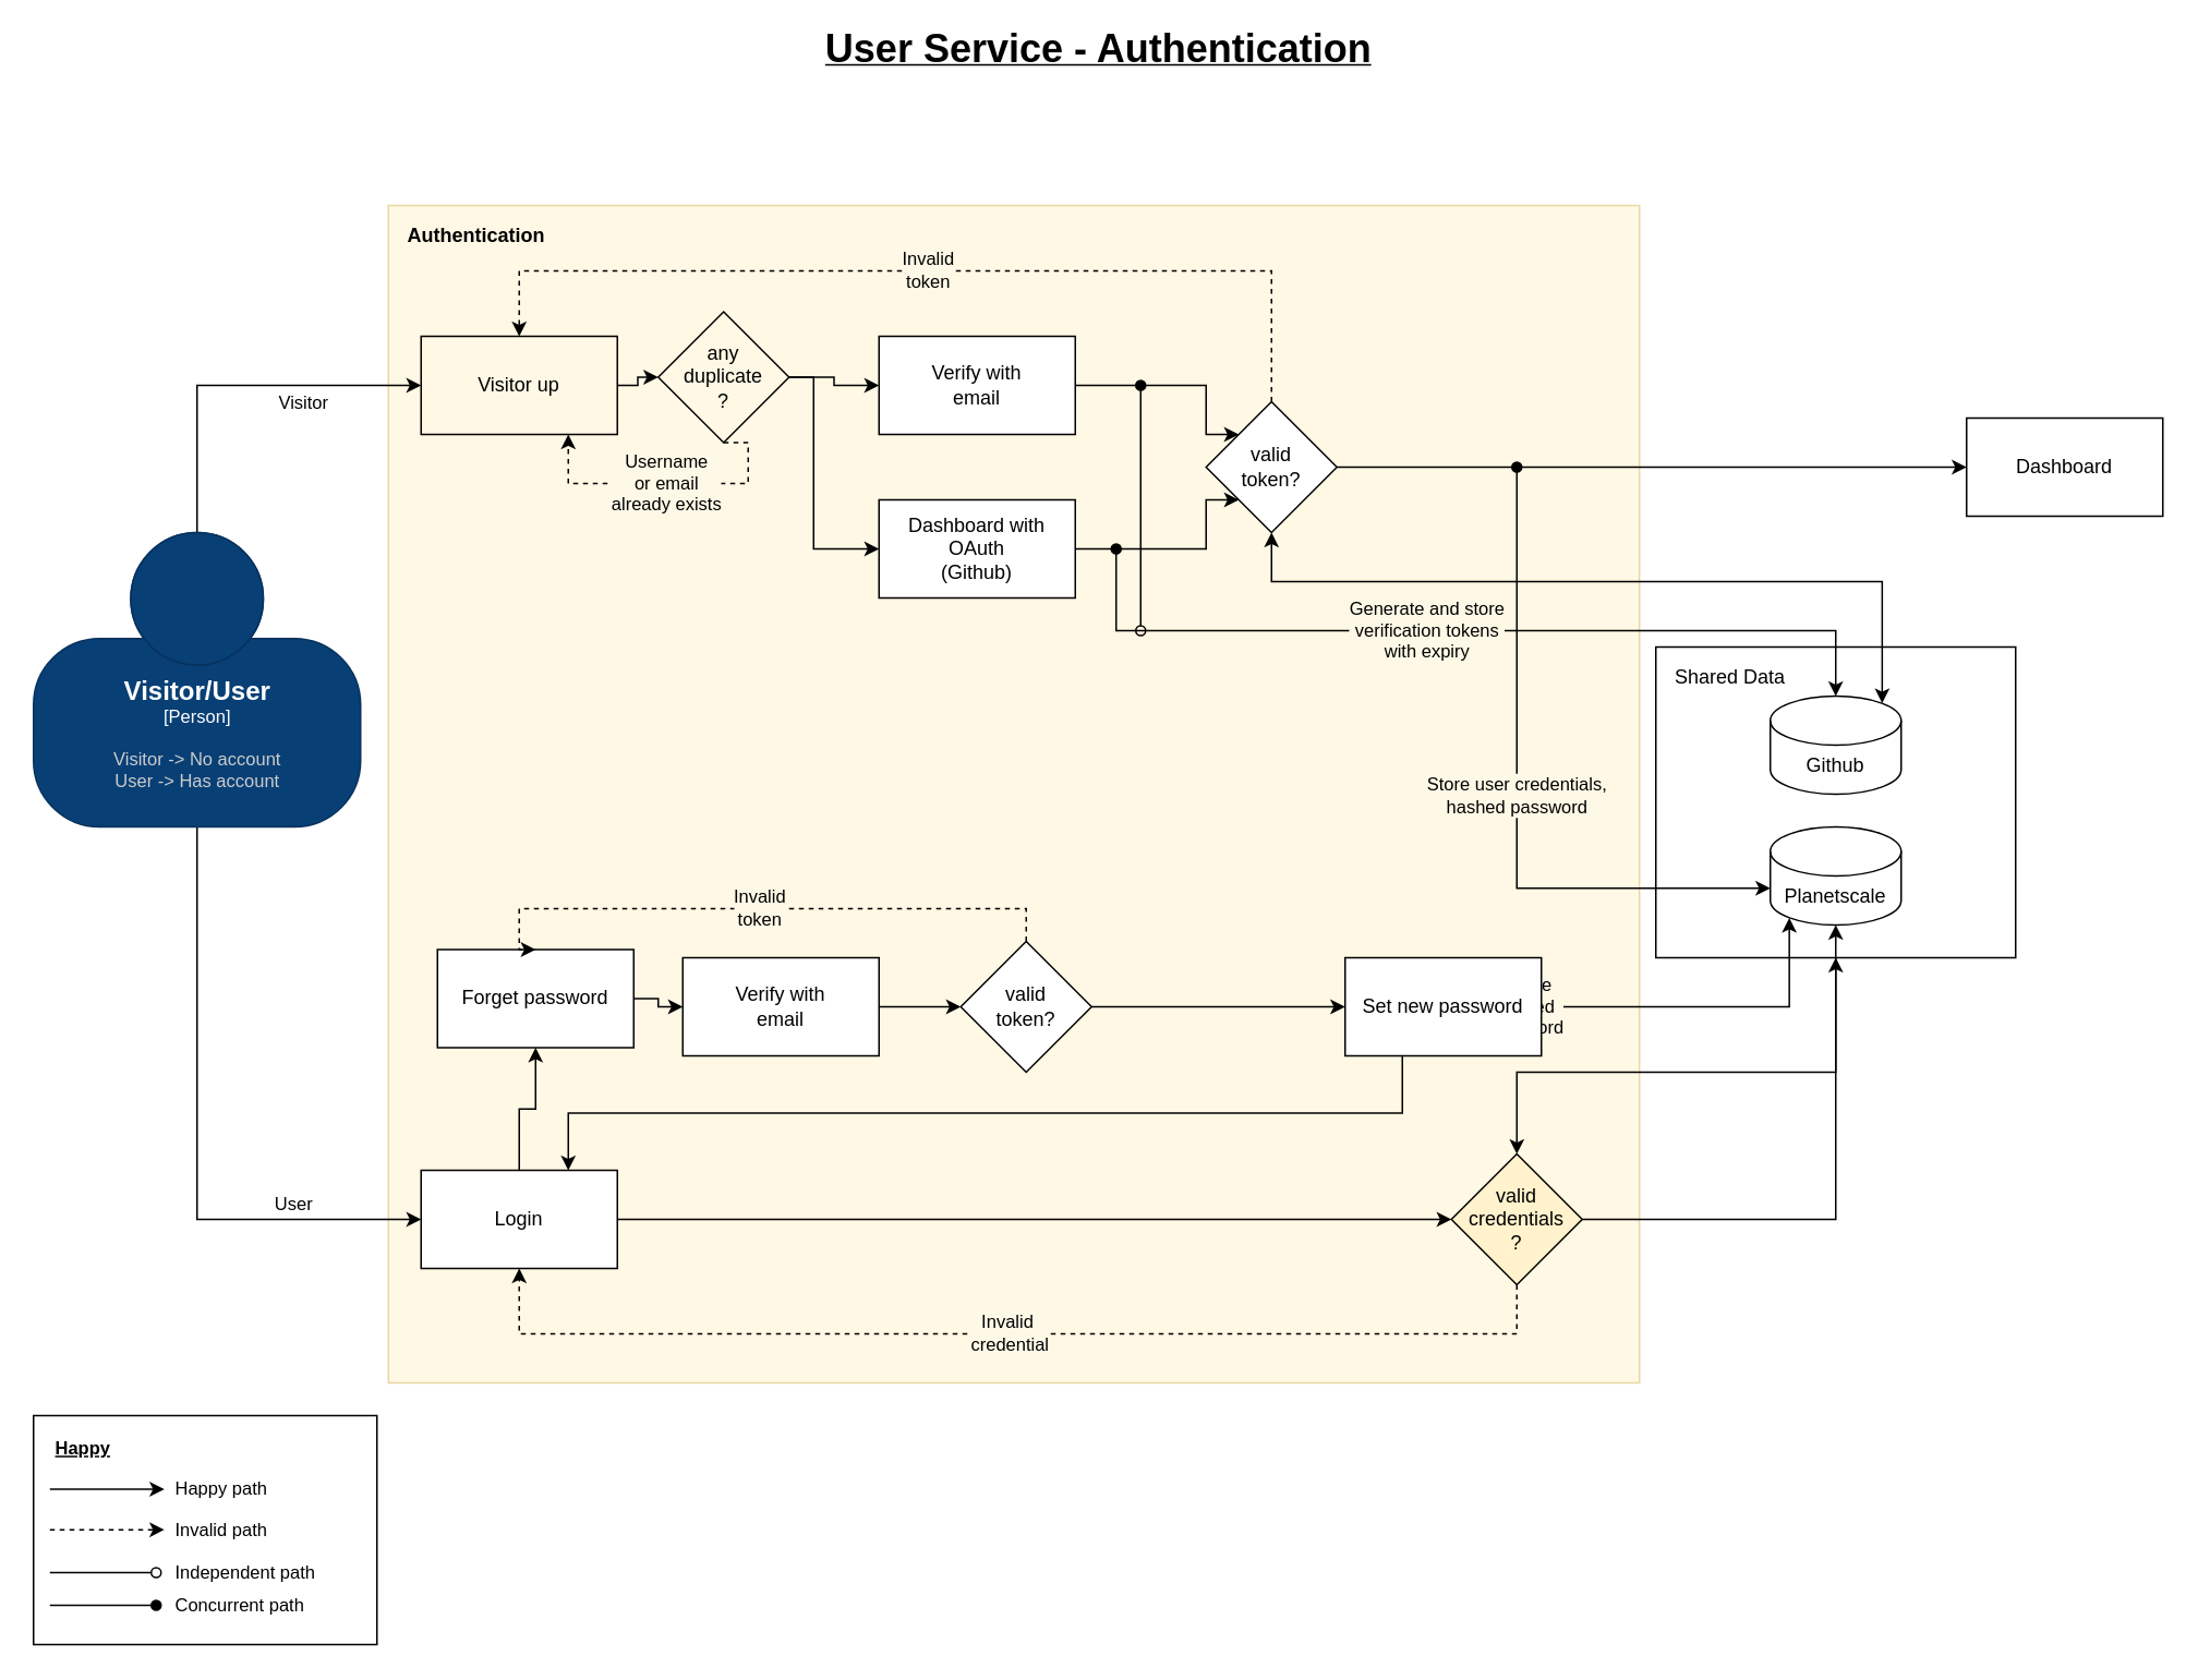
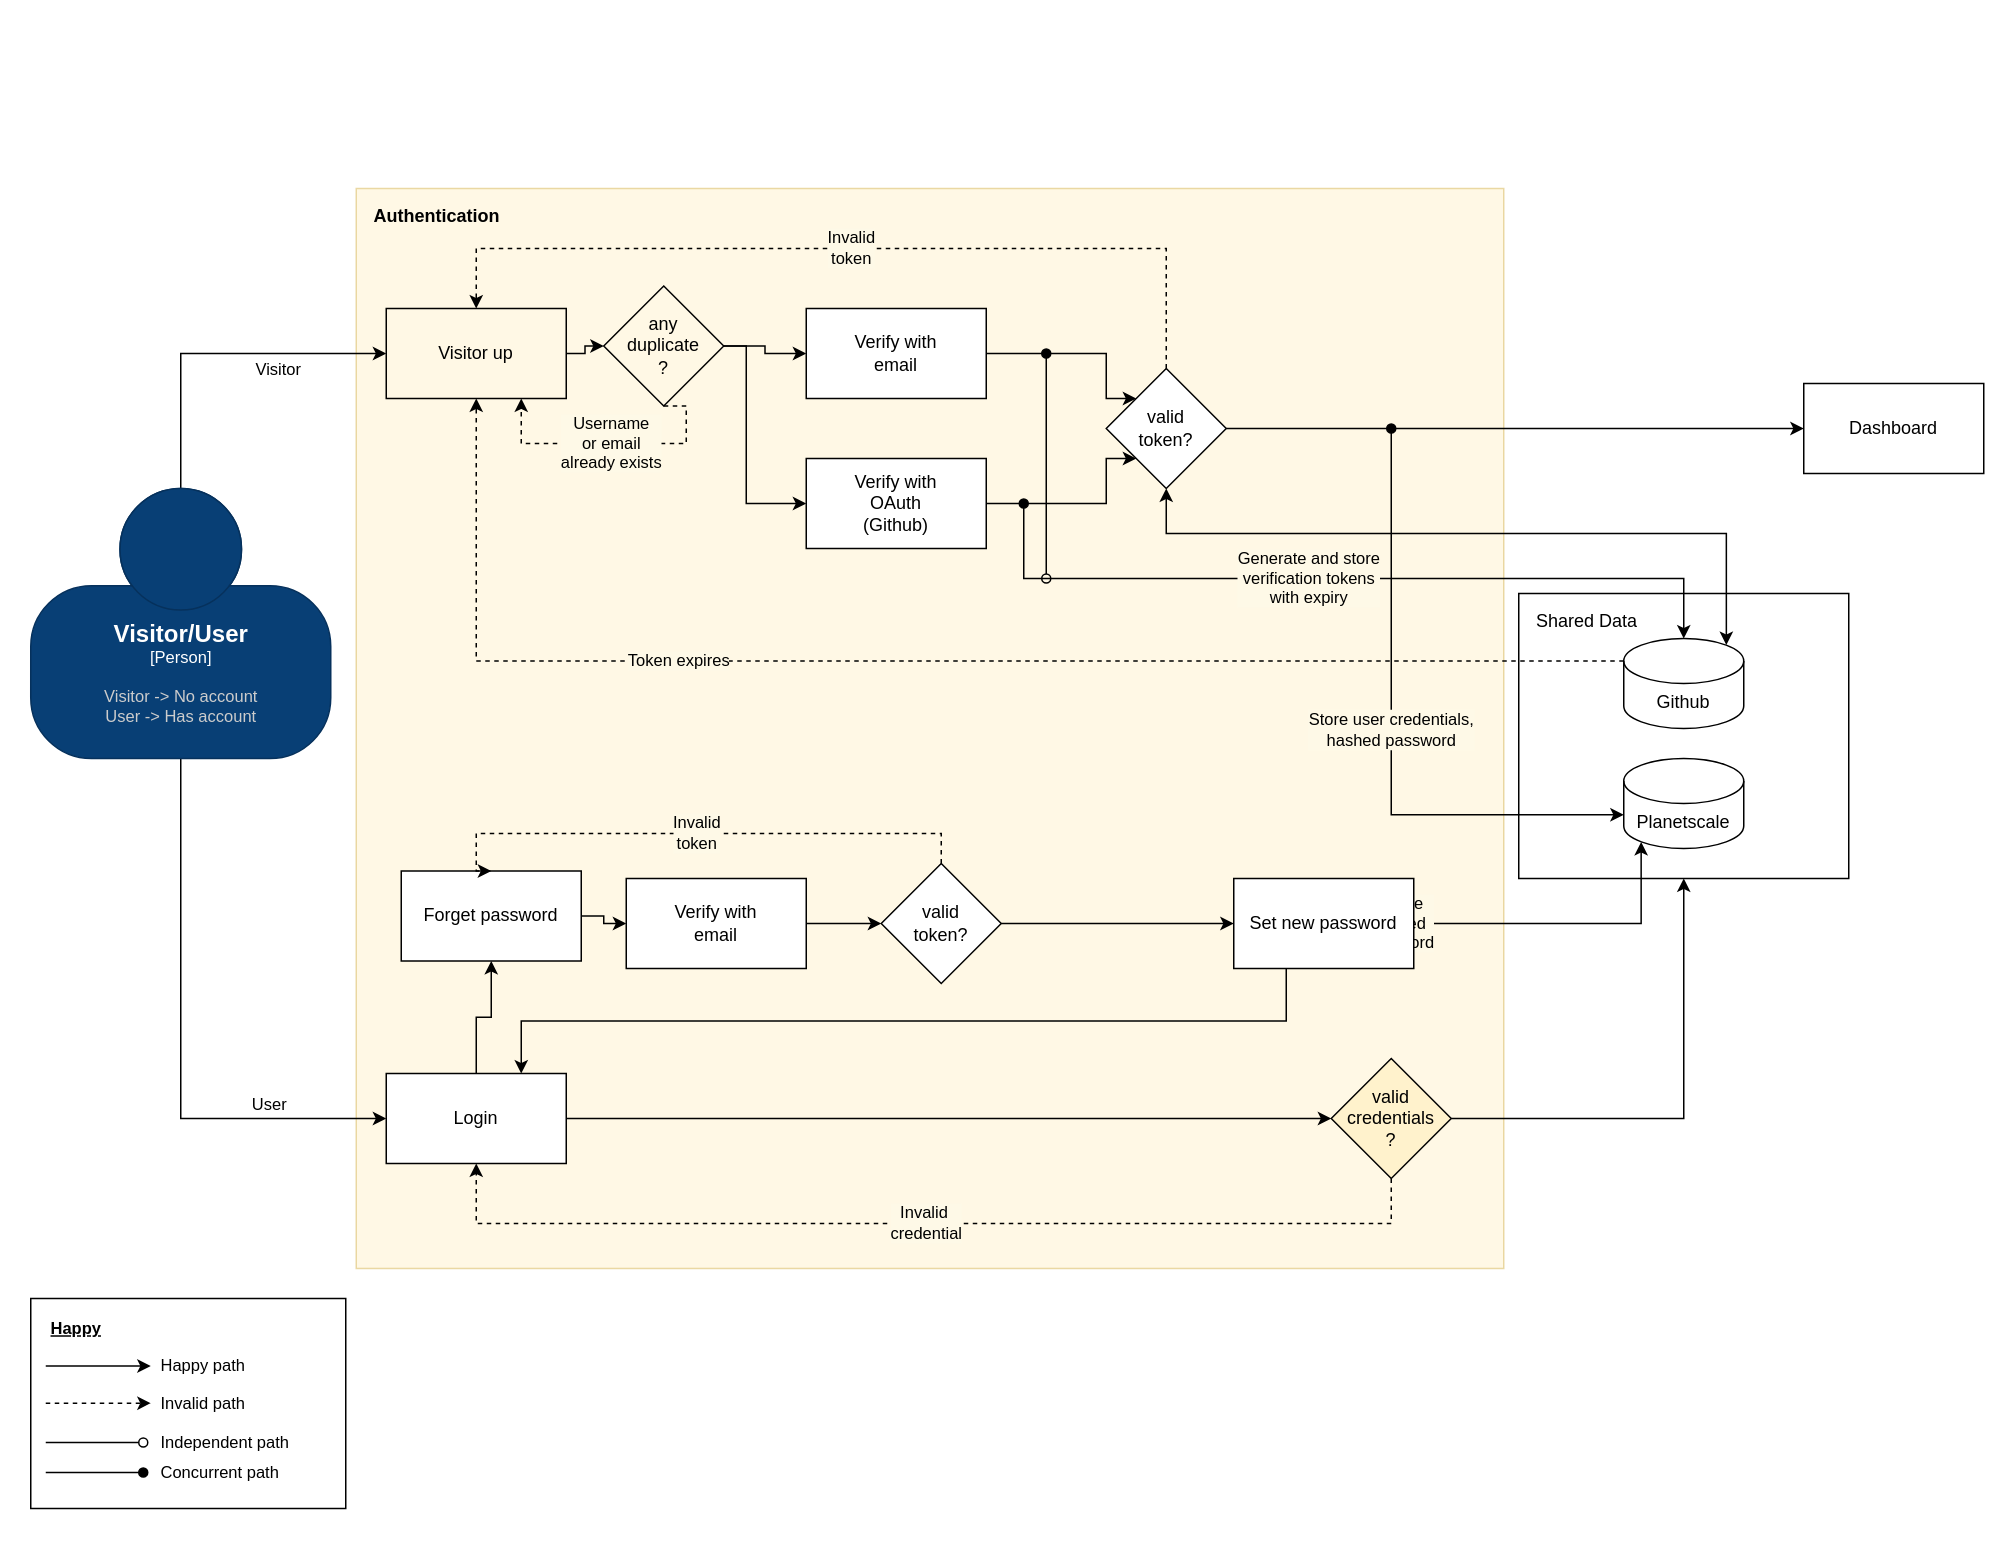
- <mxCell id="4" value="&lt;font style=&quot;font-size: 24px&quot;&gt;User Service - Authentication&lt;/font&gt;" style="text;html=1;align=center;verticalAlign=middle;resizable=0;points=[];autosize=1;strokeColor=none;fillColor=none;fontStyle=5" vertex="1" parent="1"><mxGeometry x="496" y="20" width="350" height="20" as="geometry" /></mxCell>
- <mxCell id="23" value="Dashboard with &lt;br&gt;OAuth&lt;br&gt;(Github)" style="whiteSpace=wrap;html=1;rounded=0;" vertex="1" parent="1"><mxGeometry x="537" y="305" width="120" height="60" as="geometry" /></mxCell>
+ <mxCell id="23" value="Verify with &lt;br&gt;OAuth&lt;br&gt;(Github)" style="whiteSpace=wrap;html=1;rounded=0;" vertex="1" parent="1"><mxGeometry x="537" y="305" width="120" height="60" as="geometry" /></mxCell>
+ <mxCell id="19" value="Token expires" style="edgeStyle=orthogonalEdgeStyle;rounded=0;html=1;exitX=0;exitY=0;exitDx=0;exitDy=15;exitPerimeter=0;entryX=0.5;entryY=1;entryDx=0;entryDy=0;labelBackgroundColor=#FEF9E7;dashed=1;" edge="1" parent="1" source="58" target="11"><mxGeometry x="0.34" relative="1" as="geometry"><mxPoint as="offset" /></mxGeometry></mxCell>
- <mxCell id="25" style="edgeStyle=orthogonalEdgeStyle;rounded=0;html=1;exitX=0.5;exitY=1;exitDx=0;exitDy=0;exitPerimeter=0;entryX=0.5;entryY=0;entryDx=0;entryDy=0;labelBackgroundColor=#FEF9E7;startArrow=classic;startFill=1;" edge="1" parent="1" source="57" target="32"><mxGeometry relative="1" as="geometry"><Array as="points"><mxPoint x="1122" y="655" /><mxPoint x="927" y="655" /></Array></mxGeometry></mxCell>
